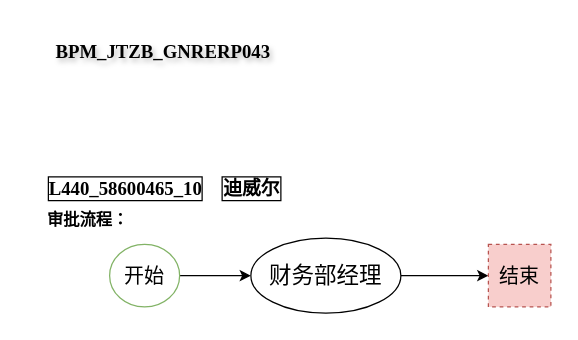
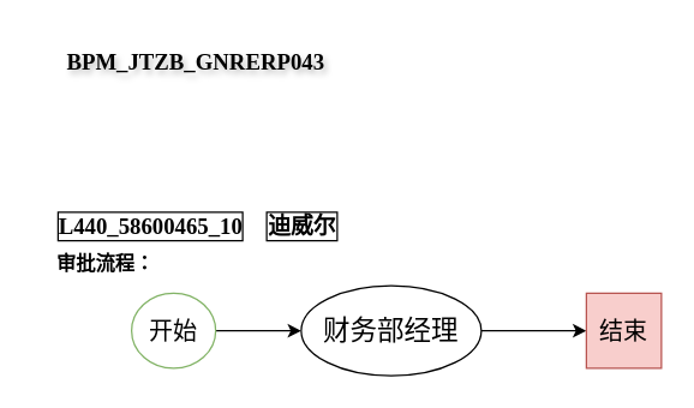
- <mxCell id="6" value="&lt;font style=&quot;font-size: 16px;&quot;&gt;结束&lt;/font&gt;" style="whiteSpace=wrap;html=1;aspect=fixed;fillColor=#f8cecc;strokeColor=#b85450;dashed=1;" parent="1" vertex="1"><mxGeometry x="390" y="195" width="50" height="50" as="geometry" /></mxCell>
+ <mxCell id="6" value="&lt;font style=&quot;font-size: 16px;&quot;&gt;结束&lt;/font&gt;" style="whiteSpace=wrap;html=1;aspect=fixed;fillColor=#f8cecc;strokeColor=#b85450;" parent="1" vertex="1"><mxGeometry x="390" y="195" width="50" height="50" as="geometry" /></mxCell>
